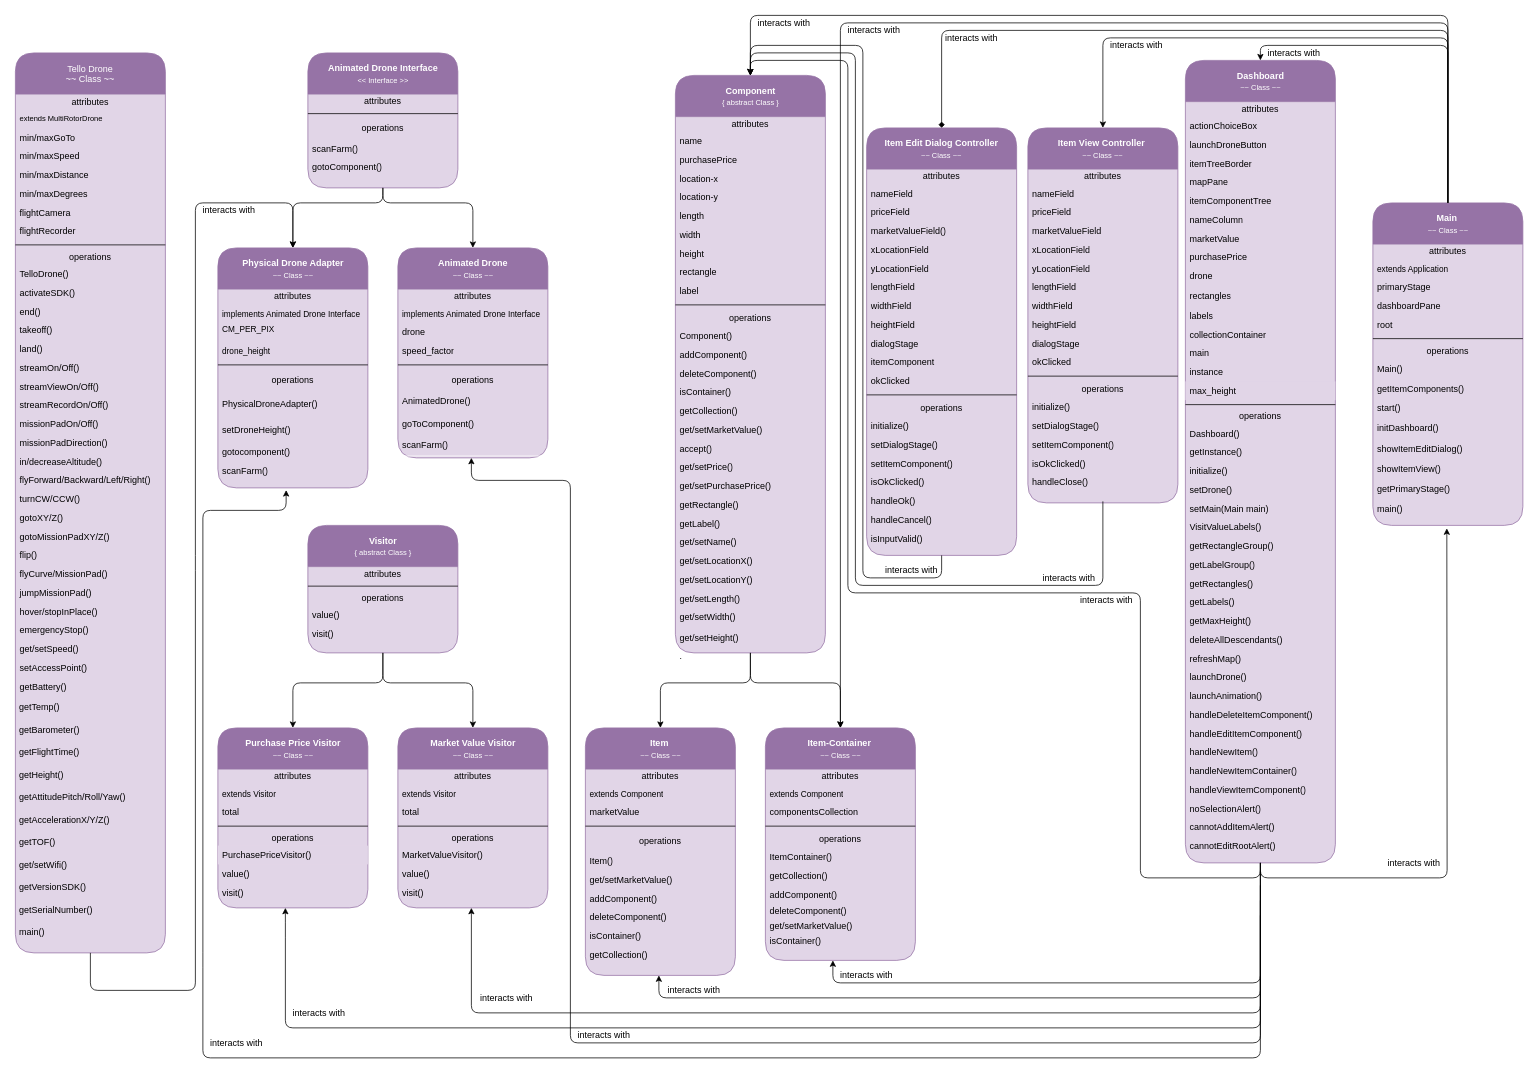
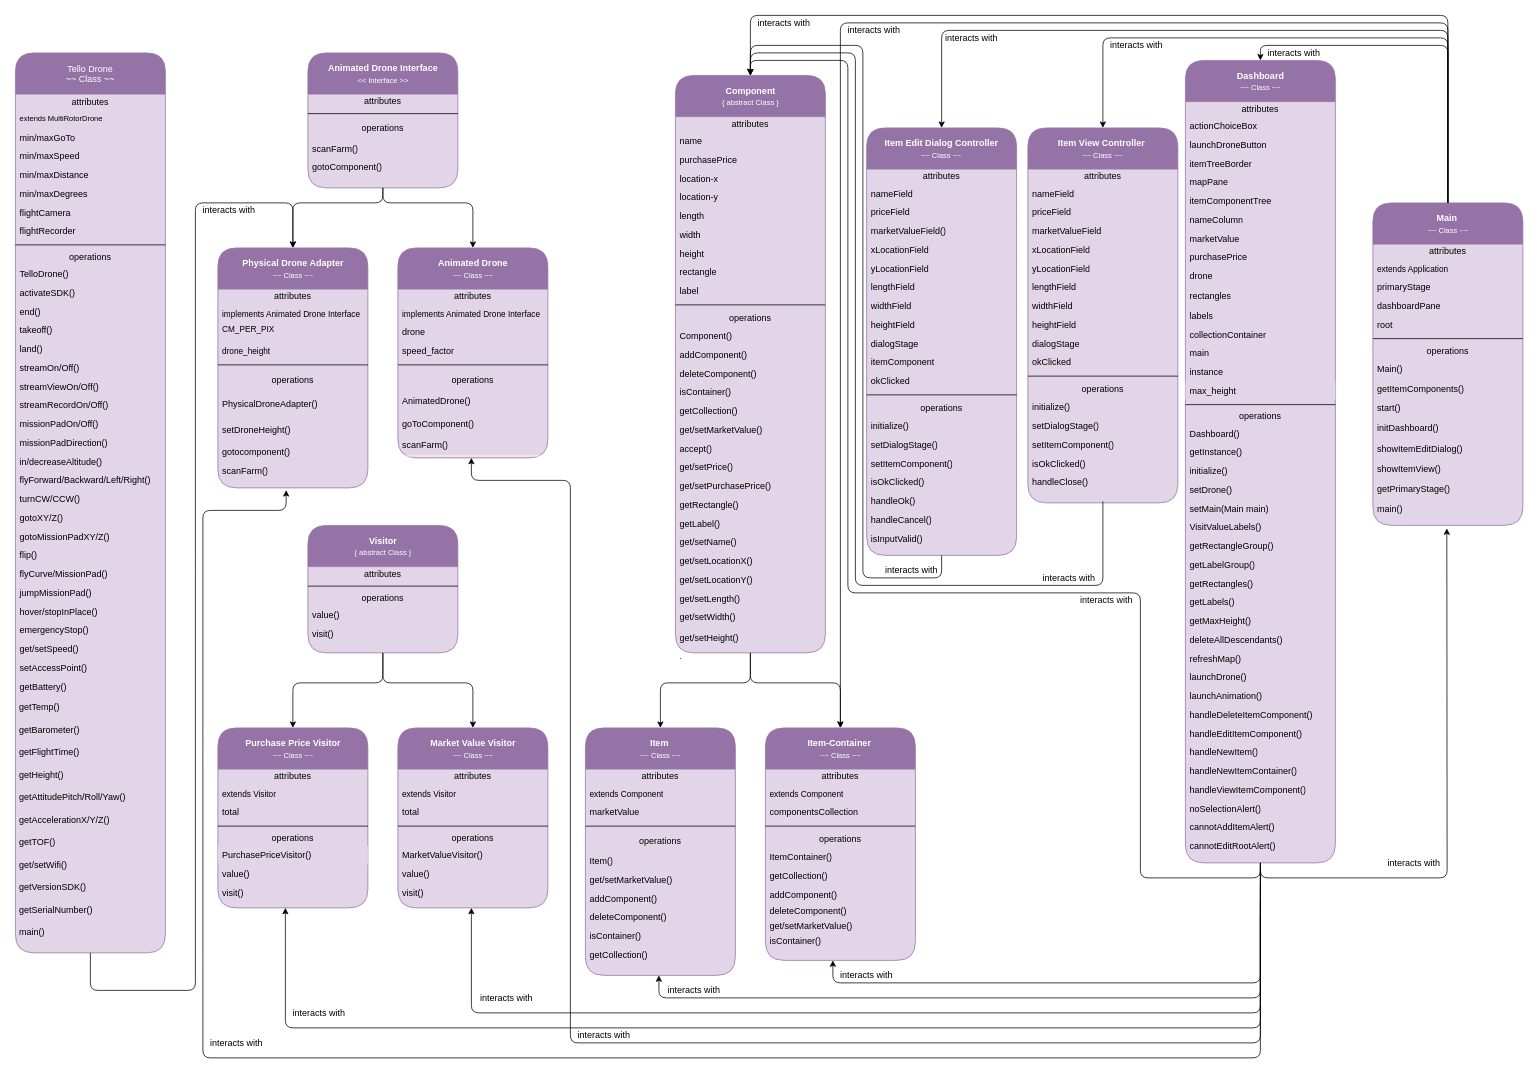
- <mxCell id="155" value="" style="endArrow=diamond;html=1;fontColor=#FFFFFF;exitX=0.5;exitY=0;exitDx=0;exitDy=0;entryX=0.5;entryY=0;entryDx=0;entryDy=0;" edge="1" parent="1" source="130" target="106"><mxGeometry width="50" height="50" relative="1" as="geometry"><mxPoint x="2200" y="-40" as="sourcePoint" /><mxPoint x="1050" y="-40" as="targetPoint" /><Array as="points"><mxPoint x="1930" y="40" /><mxPoint x="1255" y="40" /></Array></mxGeometry></mxCell>
+ <mxCell id="155" value="" style="endArrow=classic;html=1;fontColor=#FFFFFF;exitX=0.5;exitY=0;exitDx=0;exitDy=0;entryX=0.5;entryY=0;entryDx=0;entryDy=0;" edge="1" parent="1" source="130" target="106"><mxGeometry width="50" height="50" relative="1" as="geometry"><mxPoint x="2200" y="-40" as="sourcePoint" /><mxPoint x="1050" y="-40" as="targetPoint" /><Array as="points"><mxPoint x="1930" y="40" /><mxPoint x="1255" y="40" /></Array></mxGeometry></mxCell>
